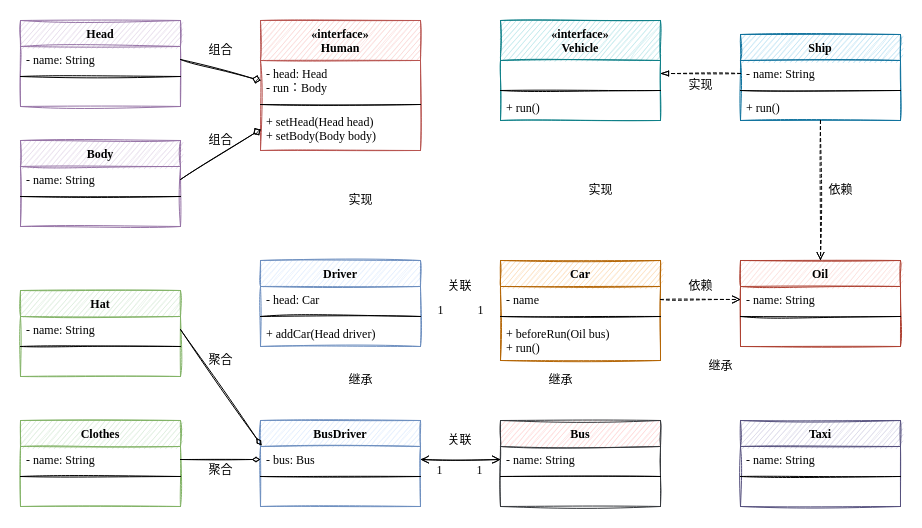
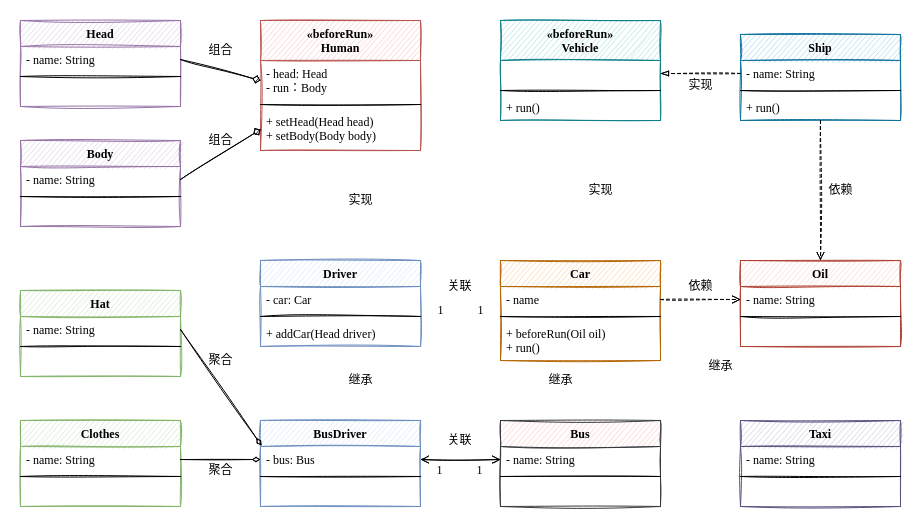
- <mxCell id="10" value="«interface»&#10;Human" style="swimlane;fontStyle=1;align=center;verticalAlign=top;childLayout=stackLayout;horizontal=1;startSize=40;horizontalStack=0;resizeParent=1;resizeParentMax=0;resizeLast=0;collapsible=1;marginBottom=0;fontFamily=Comic Sans MS;sketch=1;fillColor=#f8cecc;strokeColor=#b85450;shadow=0;" vertex="1" parent="1"><mxGeometry x="260" y="20" width="160" height="130" as="geometry" /></mxCell>
+ <mxCell id="10" value="«beforeRun»&#10;Human" style="swimlane;fontStyle=1;align=center;verticalAlign=top;childLayout=stackLayout;horizontal=1;startSize=40;horizontalStack=0;resizeParent=1;resizeParentMax=0;resizeLast=0;collapsible=1;marginBottom=0;fontFamily=Comic Sans MS;sketch=1;fillColor=#f8cecc;strokeColor=#b85450;shadow=0;" vertex="1" parent="1"><mxGeometry x="260" y="20" width="160" height="130" as="geometry" /></mxCell>
- <mxCell id="57" value="«interface»&#10;Vehicle" style="swimlane;fontStyle=1;align=center;verticalAlign=top;childLayout=stackLayout;horizontal=1;startSize=40;horizontalStack=0;resizeParent=1;resizeParentMax=0;resizeLast=0;collapsible=1;marginBottom=0;fontFamily=Comic Sans MS;sketch=1;fillColor=#b0e3e6;strokeColor=#0e8088;shadow=0;" vertex="1" parent="1"><mxGeometry x="500" y="20" width="160" height="100" as="geometry" /></mxCell>
+ <mxCell id="57" value="«beforeRun»&#10;Vehicle" style="swimlane;fontStyle=1;align=center;verticalAlign=top;childLayout=stackLayout;horizontal=1;startSize=40;horizontalStack=0;resizeParent=1;resizeParentMax=0;resizeLast=0;collapsible=1;marginBottom=0;fontFamily=Comic Sans MS;sketch=1;fillColor=#b0e3e6;strokeColor=#0e8088;shadow=0;" vertex="1" parent="1"><mxGeometry x="500" y="20" width="160" height="100" as="geometry" /></mxCell>
- <mxCell id="17" value="- head: Car" style="text;strokeColor=none;fillColor=none;align=left;verticalAlign=top;spacingLeft=4;spacingRight=4;overflow=hidden;rotatable=0;points=[[0,0.5],[1,0.5]];portConstraint=eastwest;fontFamily=Comic Sans MS;sketch=1;shadow=0;" vertex="1" parent="16"><mxGeometry y="26" width="160" height="26" as="geometry" /></mxCell>
+ <mxCell id="17" value="- car: Car" style="text;strokeColor=none;fillColor=none;align=left;verticalAlign=top;spacingLeft=4;spacingRight=4;overflow=hidden;rotatable=0;points=[[0,0.5],[1,0.5]];portConstraint=eastwest;fontFamily=Comic Sans MS;sketch=1;shadow=0;" vertex="1" parent="16"><mxGeometry y="26" width="160" height="26" as="geometry" /></mxCell>
- <mxCell id="43" value="+ beforeRun(Oil bus)&#10;+ run()" style="text;strokeColor=none;fillColor=none;align=left;verticalAlign=top;spacingLeft=4;spacingRight=4;overflow=hidden;rotatable=0;points=[[0,0.5],[1,0.5]];portConstraint=eastwest;fontFamily=Comic Sans MS;sketch=1;shadow=0;" vertex="1" parent="40"><mxGeometry y="60" width="160" height="40" as="geometry" /></mxCell>
+ <mxCell id="43" value="+ beforeRun(Oil oil)&#10;+ run()" style="text;strokeColor=none;fillColor=none;align=left;verticalAlign=top;spacingLeft=4;spacingRight=4;overflow=hidden;rotatable=0;points=[[0,0.5],[1,0.5]];portConstraint=eastwest;fontFamily=Comic Sans MS;sketch=1;shadow=0;" vertex="1" parent="40"><mxGeometry y="60" width="160" height="40" as="geometry" /></mxCell>
